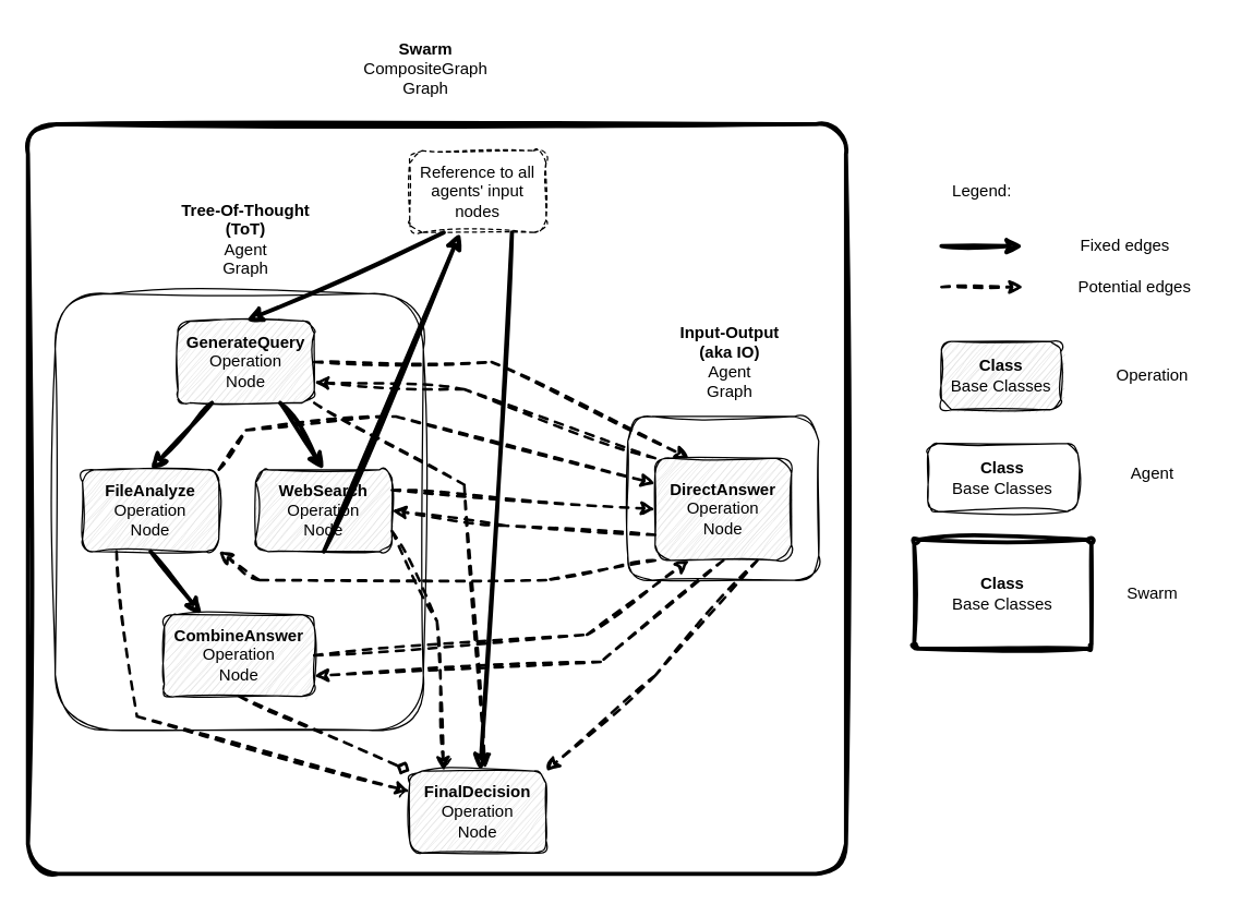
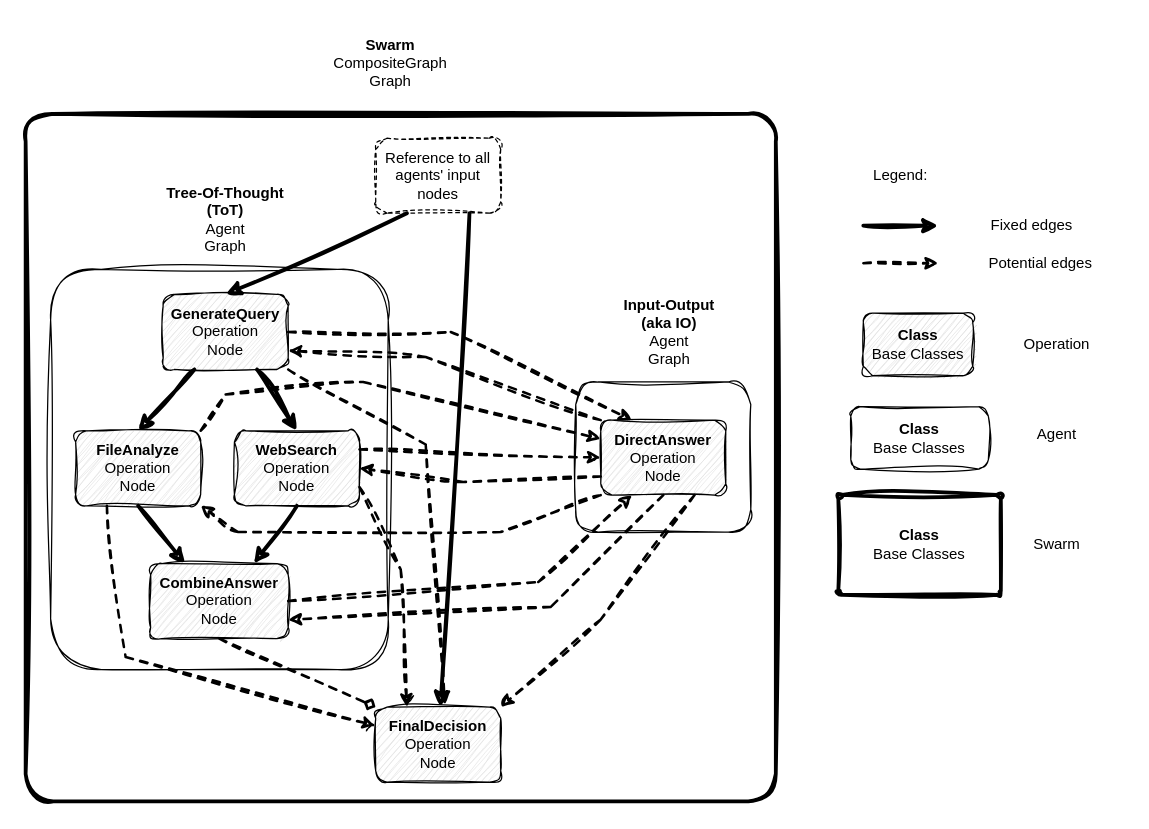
- <mxCell id="11" value="" style="endArrow=classic;html=1;rounded=0;exitX=0.5;exitY=1;exitDx=0;exitDy=0;strokeWidth=3;sketch=1;curveFitting=1;jiggle=2;" parent="1" source="8" target="19" edge="1"><mxGeometry width="50" height="50" relative="1" as="geometry"><mxPoint x="250" y="320" as="sourcePoint" /><mxPoint x="250" y="354" as="targetPoint" /></mxGeometry></mxCell>
+ <mxCell id="11" value="" style="endArrow=classic;html=1;rounded=0;exitX=0.5;exitY=1;exitDx=0;exitDy=0;entryX=0.75;entryY=0;entryDx=0;entryDy=0;strokeWidth=3;sketch=1;curveFitting=1;jiggle=2;" parent="1" source="8" target="9" edge="1"><mxGeometry width="50" height="50" relative="1" as="geometry"><mxPoint x="250" y="320" as="sourcePoint" /><mxPoint x="250" y="354" as="targetPoint" /></mxGeometry></mxCell>
- <mxCell id="4" value="&lt;b&gt;DirectAnswer&lt;/b&gt;&lt;br&gt;Operation&lt;br&gt;Node" style="rounded=1;whiteSpace=wrap;html=1;sketch=1;curveFitting=1;jiggle=2;fillColor=#e0e0e0;" parent="1" vertex="1"><mxGeometry x="480" y="335.5" width="100" height="75" as="geometry" /></mxCell>
+ <mxCell id="4" value="&lt;b&gt;DirectAnswer&lt;/b&gt;&lt;br&gt;Operation&lt;br&gt;Node" style="rounded=1;whiteSpace=wrap;html=1;sketch=1;curveFitting=1;jiggle=2;fillColor=#e0e0e0;" parent="1" vertex="1"><mxGeometry x="480" y="335.5" width="100" height="60" as="geometry" /></mxCell>
